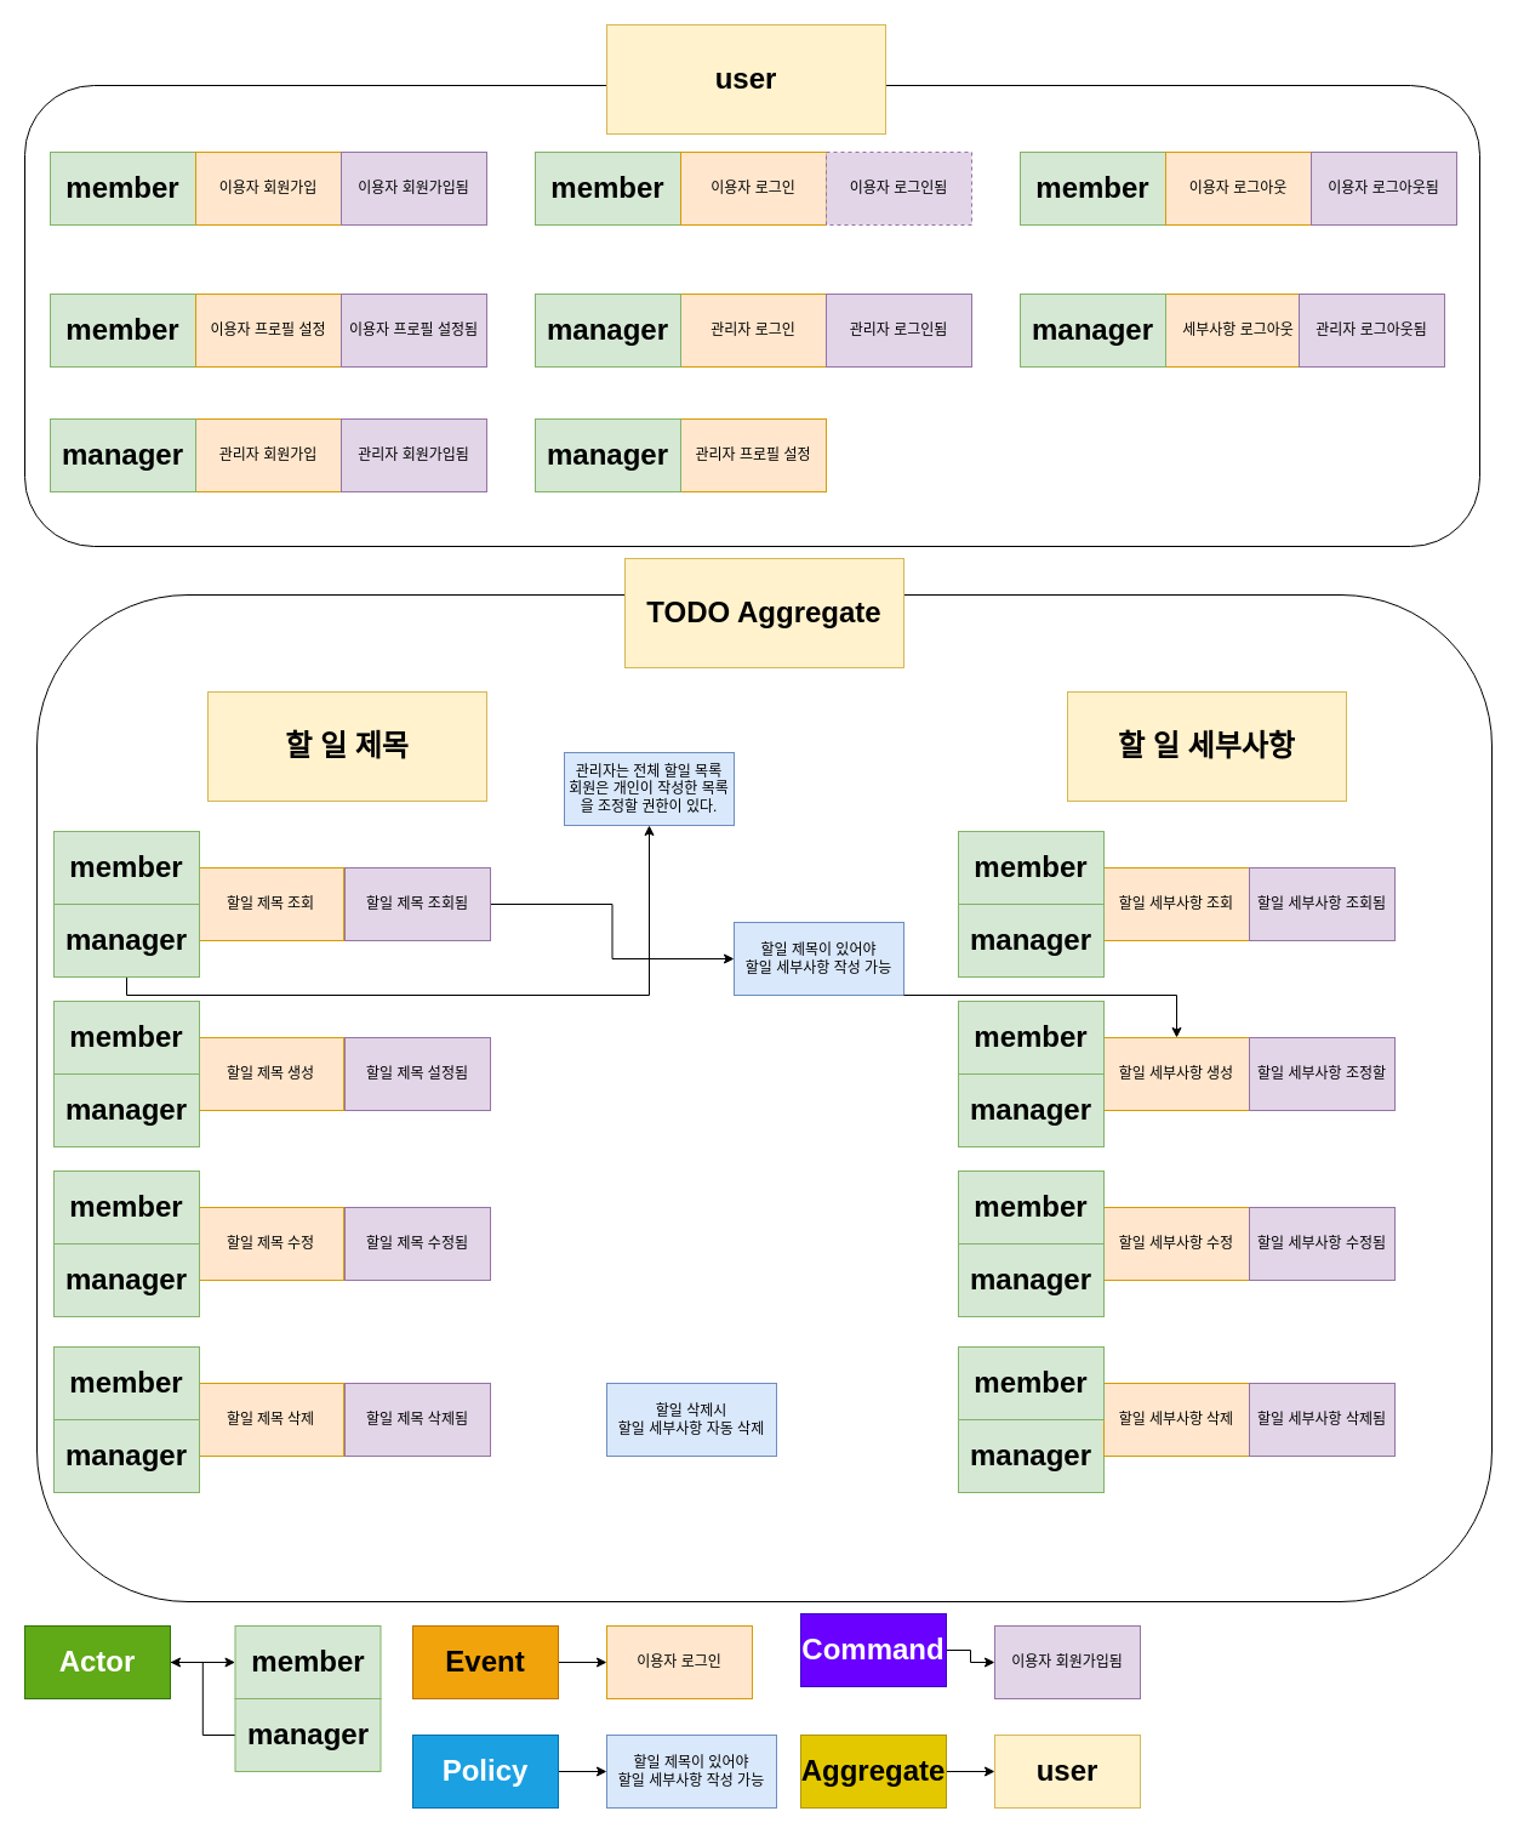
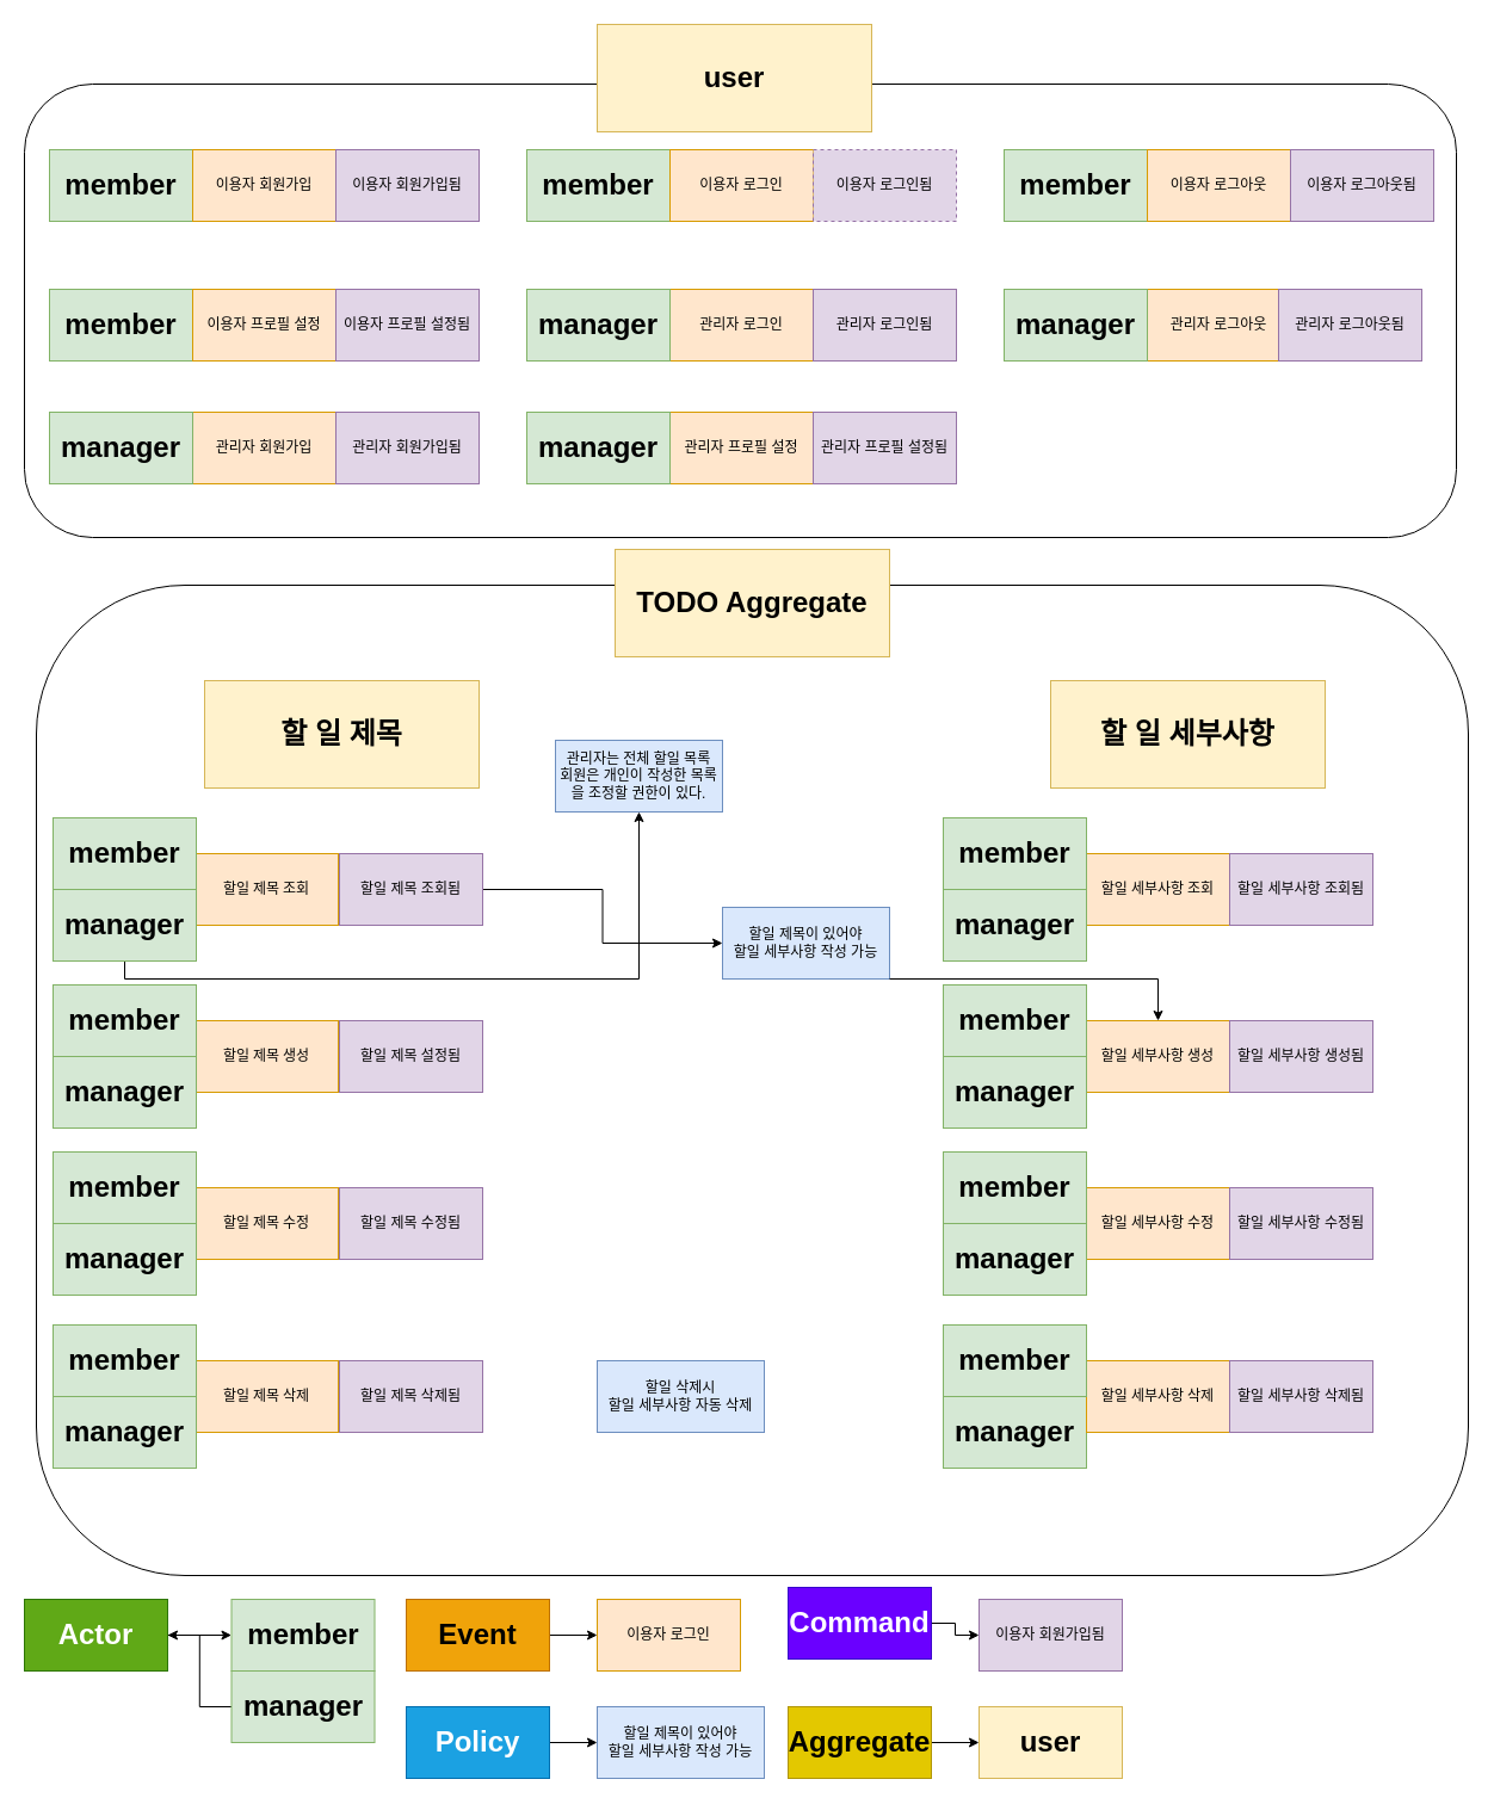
- <mxCell id="41" value="세부사항 로그아웃" style="rounded=0;whiteSpace=wrap;html=1;fillColor=#ffe6cc;strokeColor=#d79b00;" parent="1" vertex="1"><mxGeometry x="961" y="242" width="120" height="60" as="geometry" /></mxCell>
+ <mxCell id="41" value="관리자 로그아웃" style="rounded=0;whiteSpace=wrap;html=1;fillColor=#ffe6cc;strokeColor=#d79b00;" parent="1" vertex="1"><mxGeometry x="961" y="242" width="120" height="60" as="geometry" /></mxCell>
+ <mxCell id="49" value="관리자 프로필 설정됨" style="rounded=0;whiteSpace=wrap;html=1;fillColor=#e1d5e7;strokeColor=#9673a6;" parent="1" vertex="1"><mxGeometry x="681" y="345" width="120" height="60" as="geometry" /></mxCell>
- <mxCell id="77" value="할일 세부사항 조정할" style="rounded=0;whiteSpace=wrap;html=1;fillColor=#e1d5e7;strokeColor=#9673a6;" vertex="1" parent="1"><mxGeometry x="1030" y="855" width="120" height="60" as="geometry" /></mxCell>
+ <mxCell id="77" value="할일 세부사항 생성됨" style="rounded=0;whiteSpace=wrap;html=1;fillColor=#e1d5e7;strokeColor=#9673a6;" vertex="1" parent="1"><mxGeometry x="1030" y="855" width="120" height="60" as="geometry" /></mxCell>
